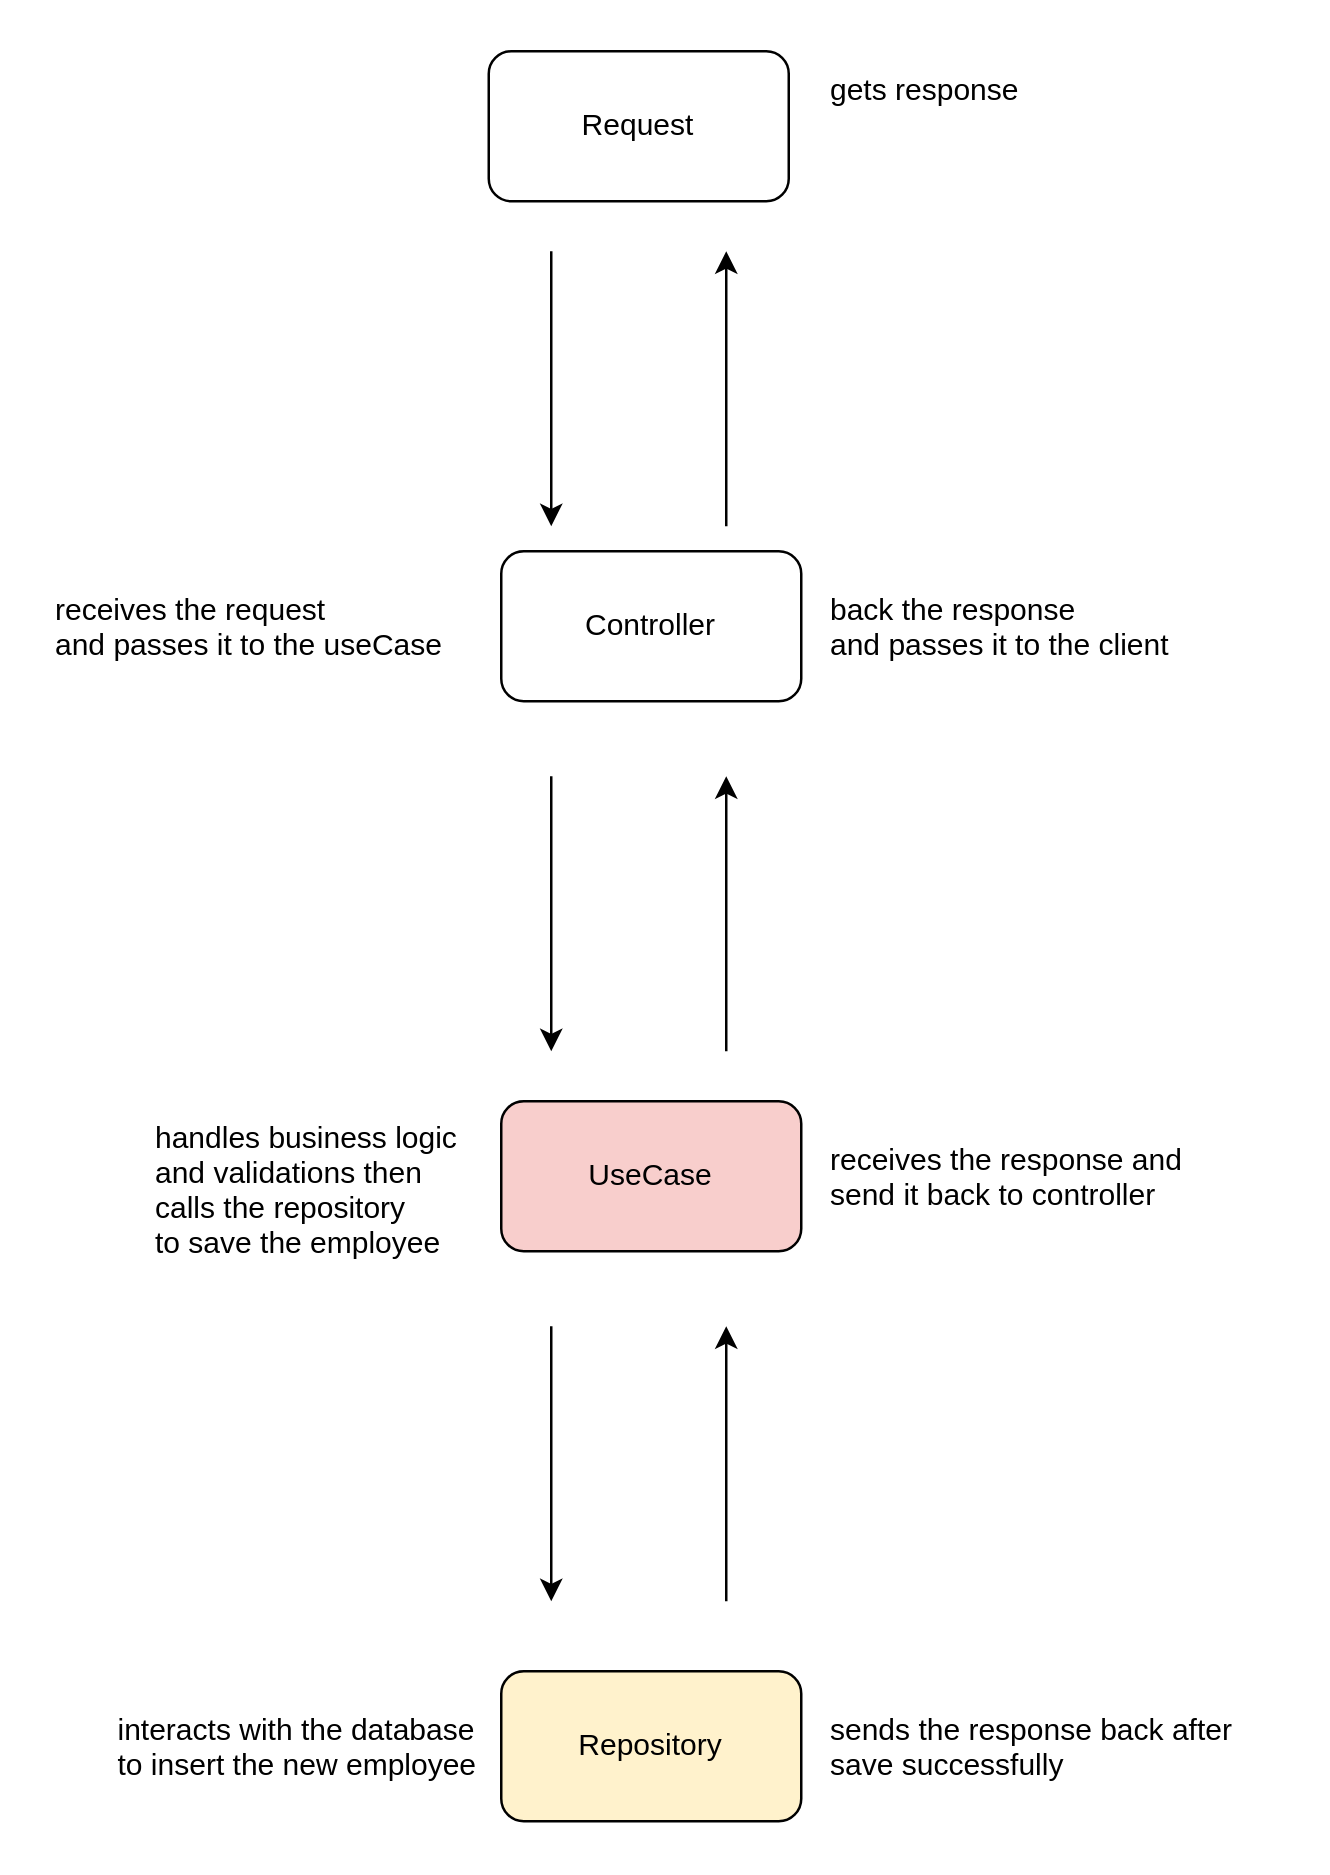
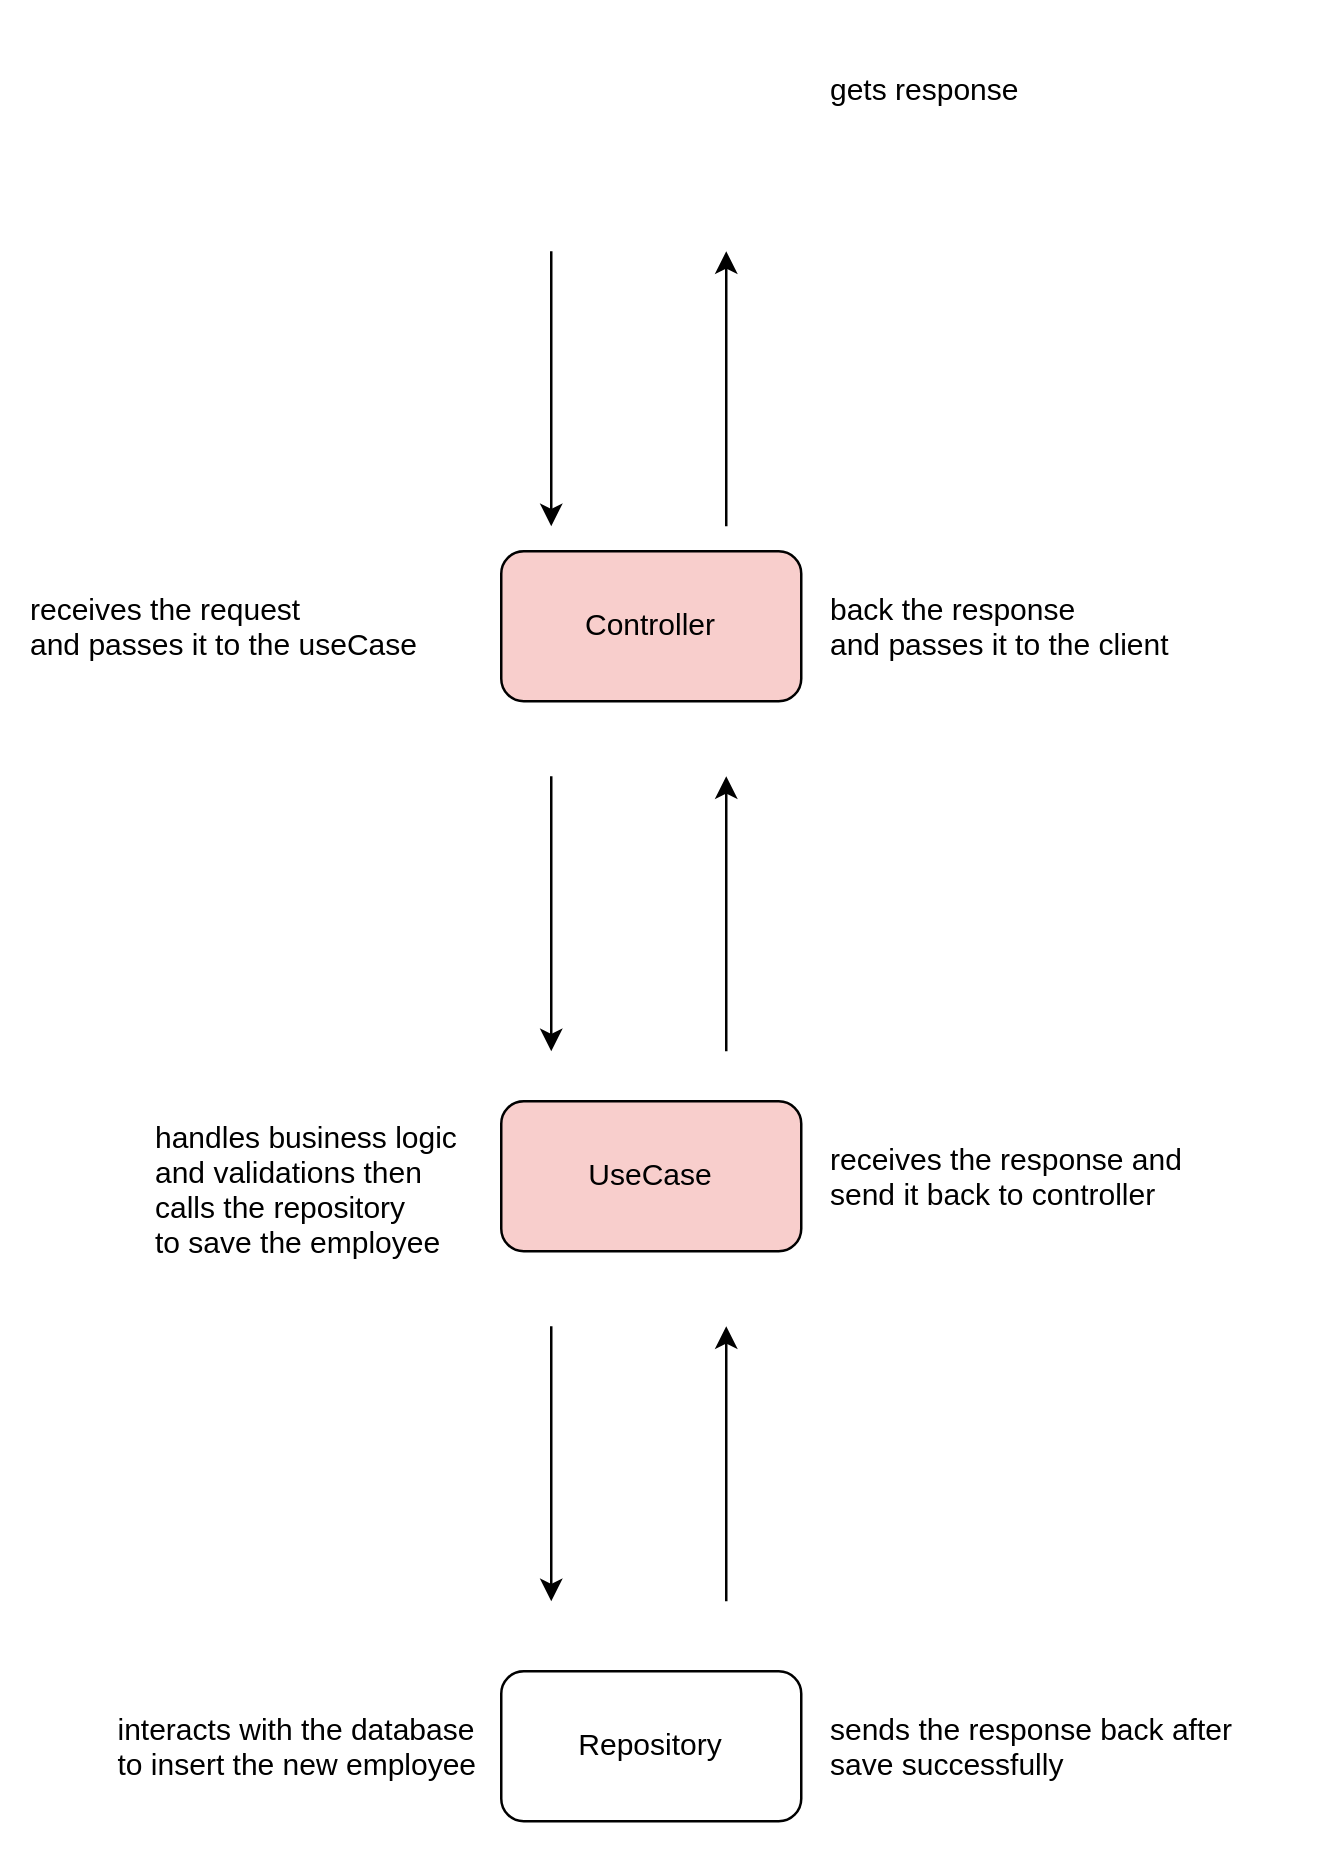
- <mxCell id="2" value="Request" style="rounded=1;whiteSpace=wrap;html=1;" vertex="1" parent="1"><mxGeometry x="195" y="20" width="120" height="60" as="geometry" /></mxCell>
- <mxCell id="6" value="receives the request &#10;and passes it to the useCase" style="text;align=left;verticalAlign=middle;resizable=0;points=[];autosize=1;strokeColor=none;fillColor=none;" vertex="1" parent="1"><mxGeometry x="20" y="230" width="180" height="40" as="geometry" /></mxCell>
+ <mxCell id="6" value="receives the request &#10;and passes it to the useCase" style="text;align=left;verticalAlign=middle;resizable=0;points=[];autosize=1;strokeColor=none;fillColor=none;" vertex="1" parent="1"><mxGeometry x="10" y="230" width="180" height="40" as="geometry" /></mxCell>
- <mxCell id="3" value="Controller" style="rounded=1;whiteSpace=wrap;html=1;" vertex="1" parent="1"><mxGeometry x="200" y="220" width="120" height="60" as="geometry" /></mxCell>
+ <mxCell id="3" value="Controller" style="rounded=1;whiteSpace=wrap;html=1;fillColor=#f8cecc;" vertex="1" parent="1"><mxGeometry x="200" y="220" width="120" height="60" as="geometry" /></mxCell>
- <mxCell id="5" value="Repository" style="rounded=1;whiteSpace=wrap;html=1;fillColor=#fff2cc;" vertex="1" parent="1"><mxGeometry x="200" y="668" width="120" height="60" as="geometry" /></mxCell>
+ <mxCell id="5" value="Repository" style="rounded=1;whiteSpace=wrap;html=1;" vertex="1" parent="1"><mxGeometry x="200" y="668" width="120" height="60" as="geometry" /></mxCell>
